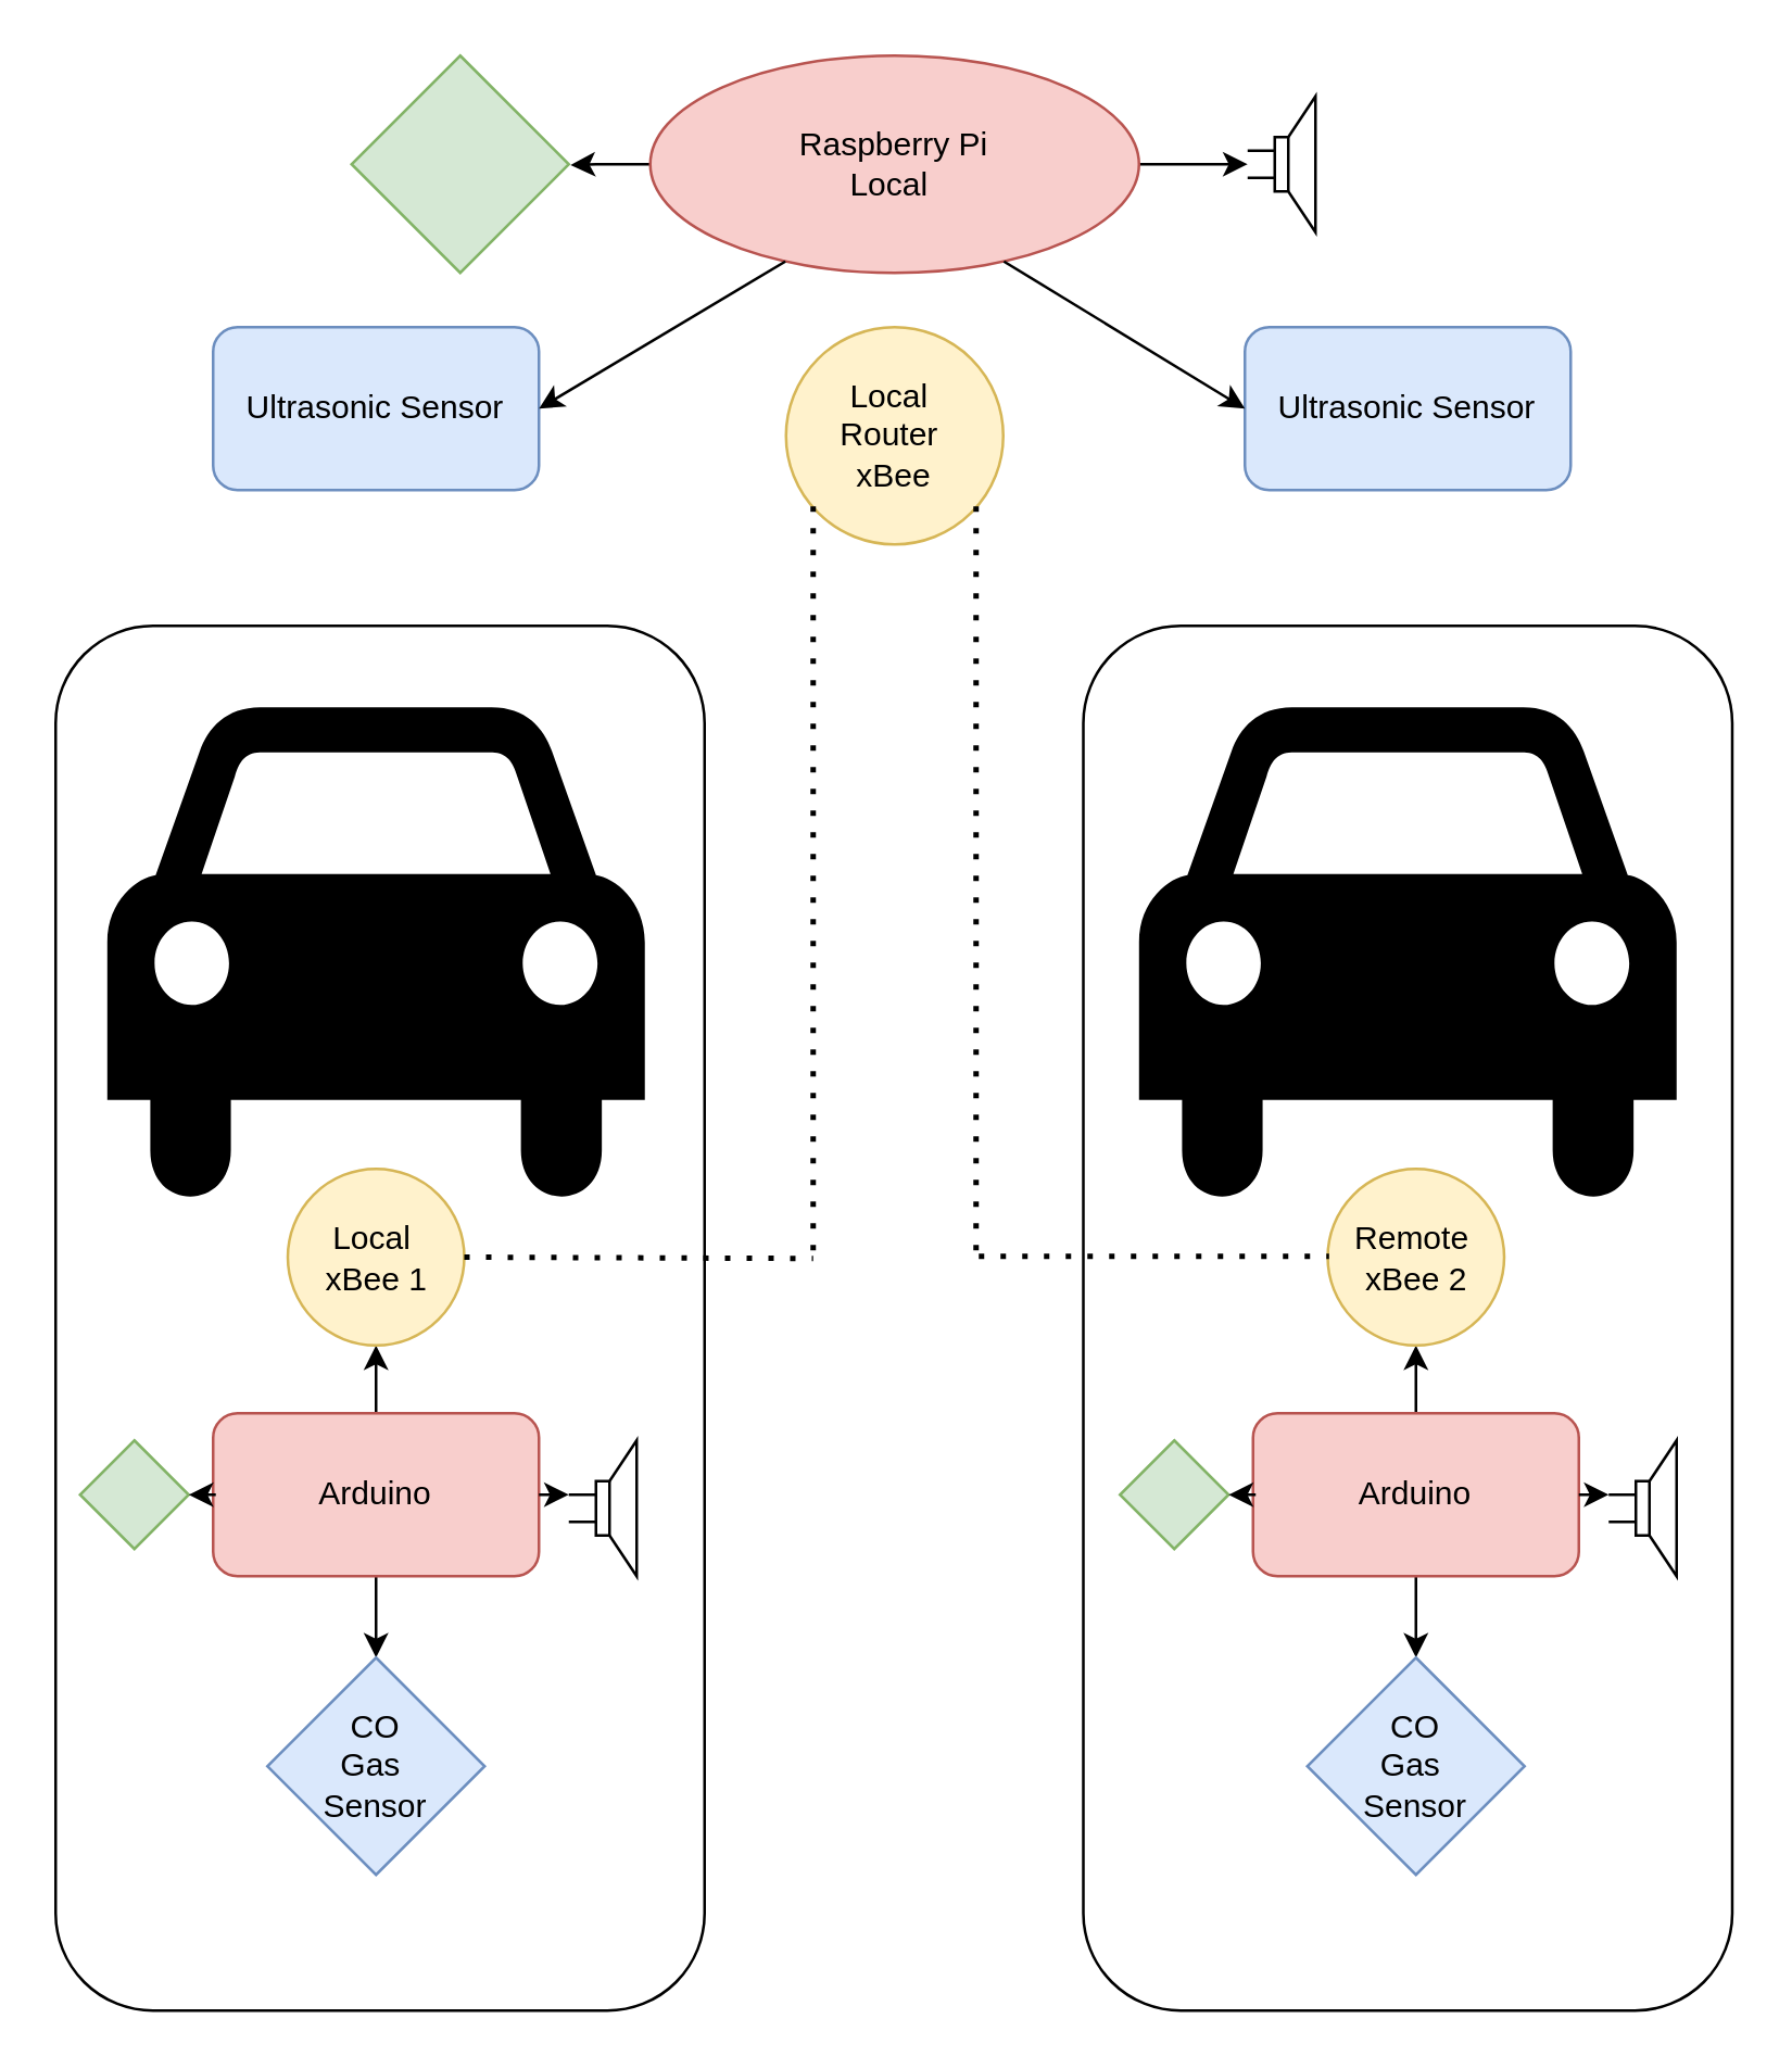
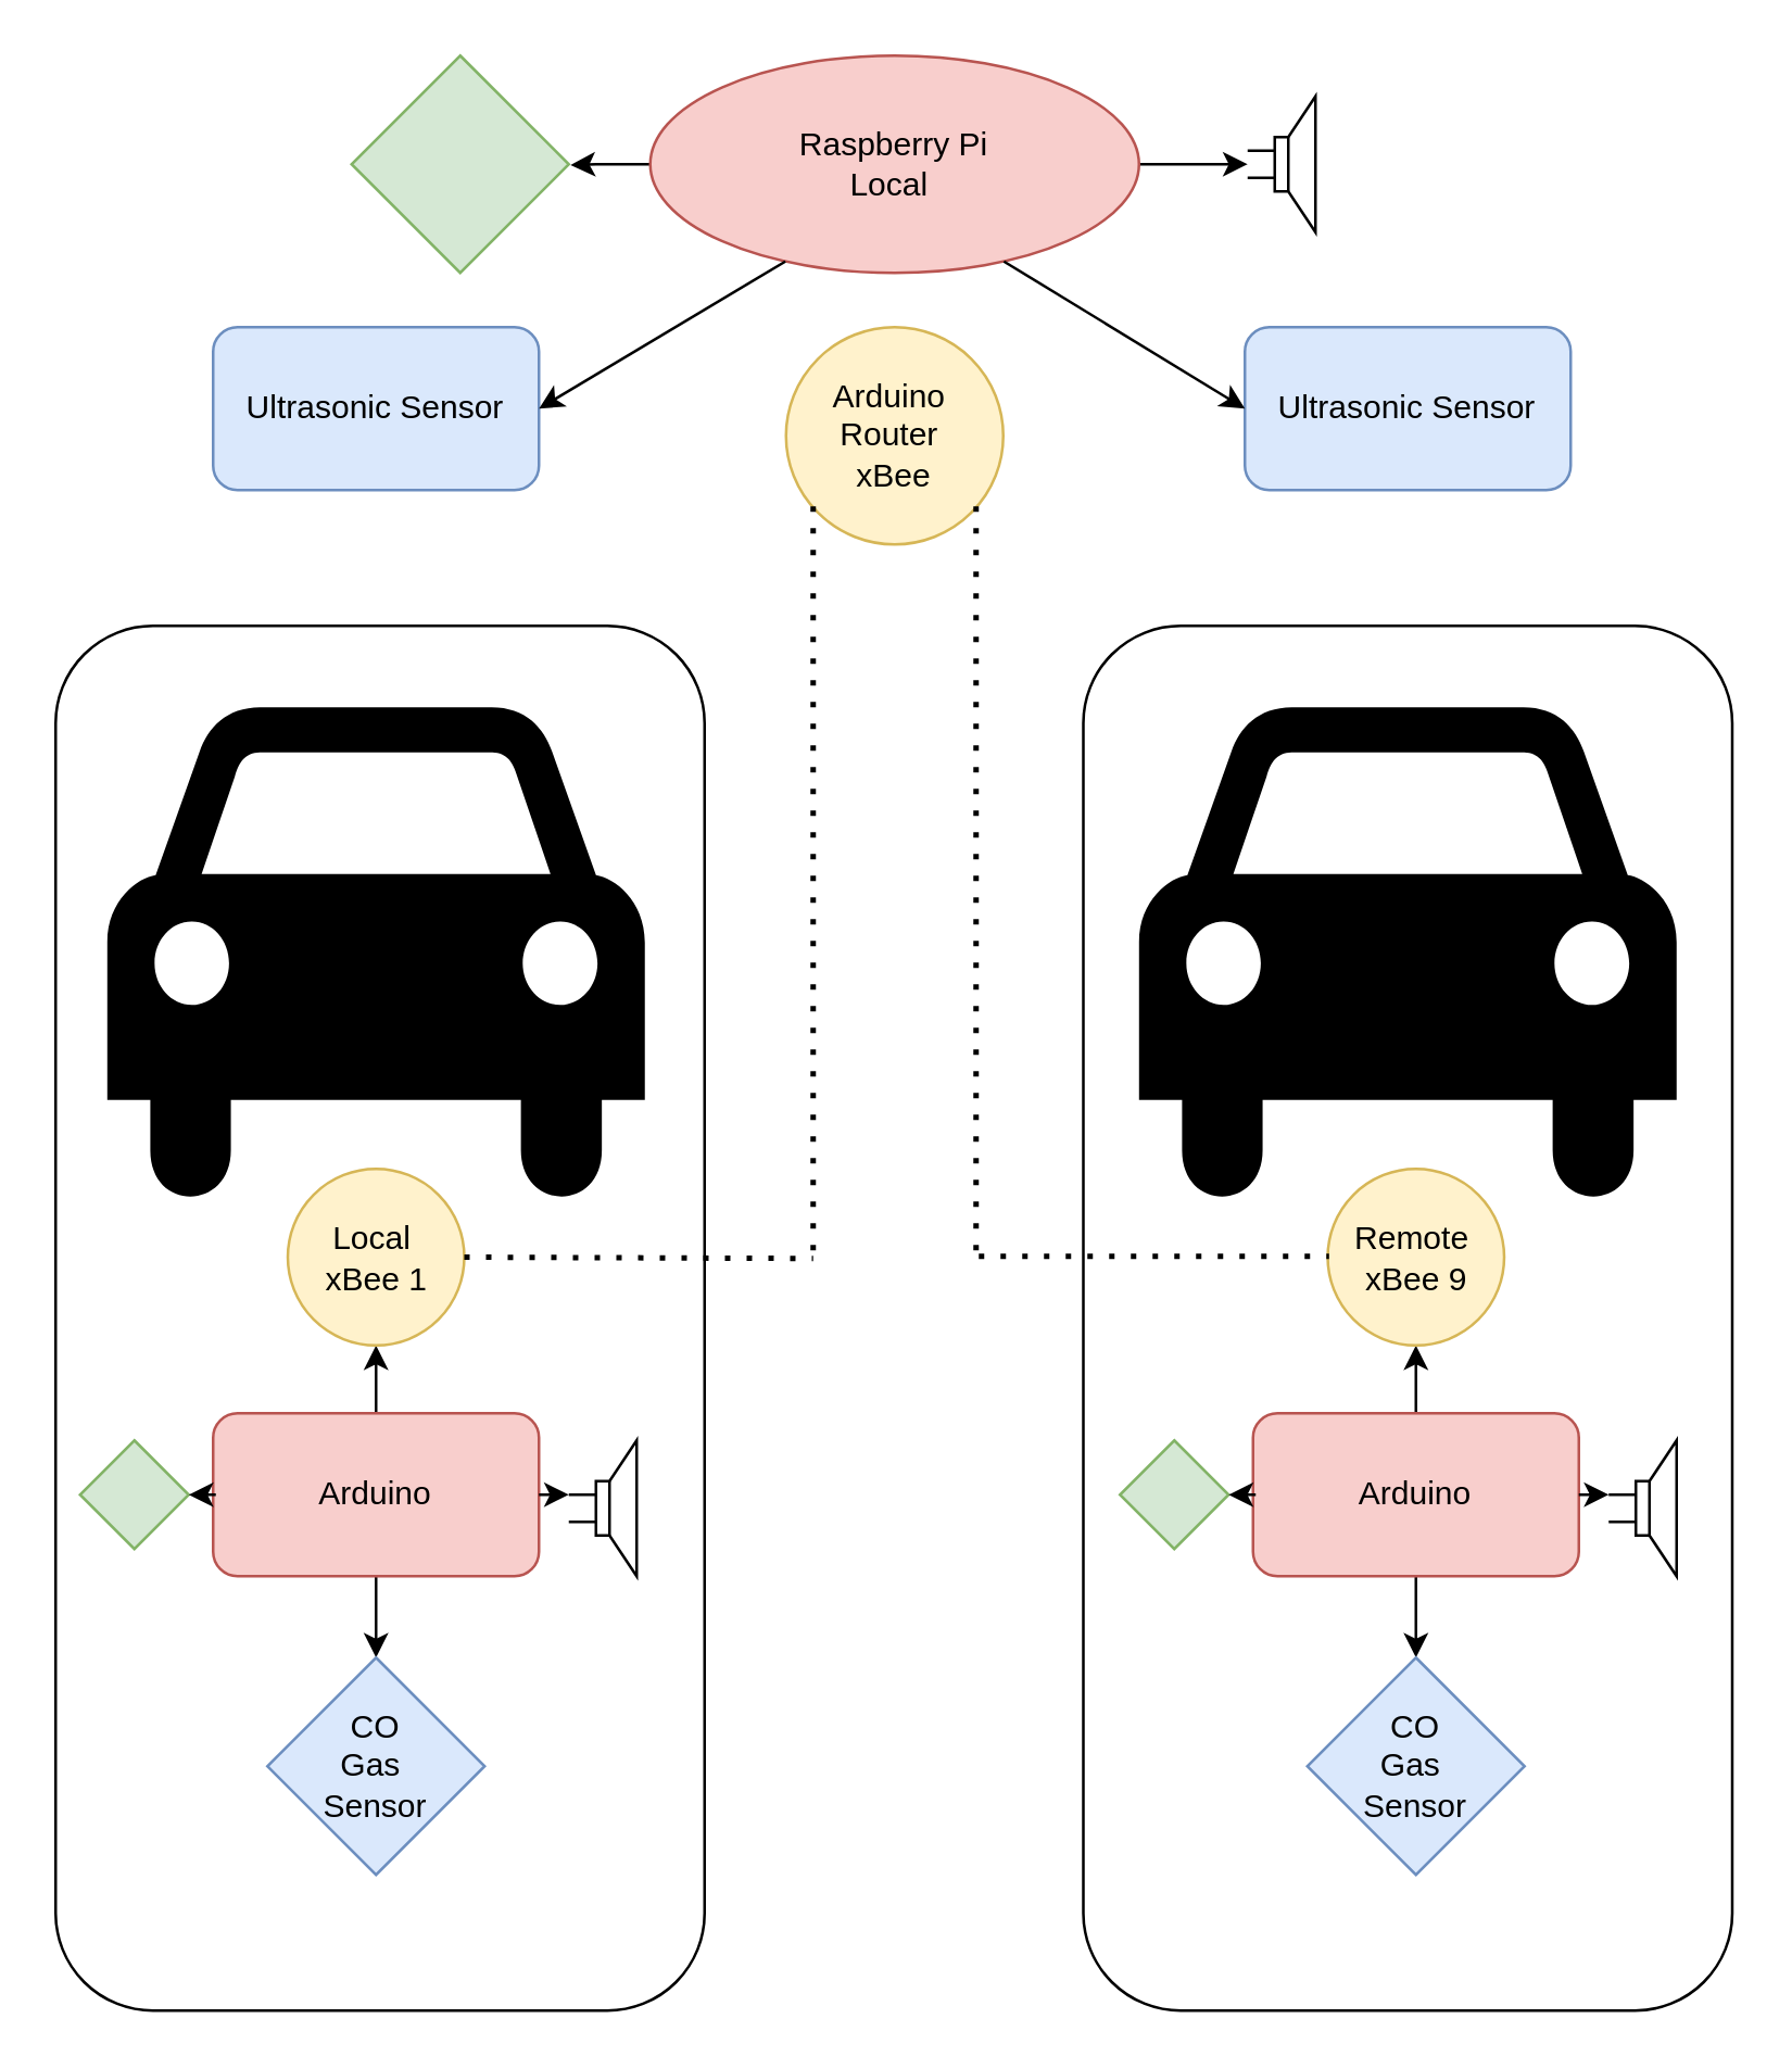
- <mxCell id="12" value="Local&amp;nbsp;&lt;br&gt;Router&amp;nbsp;&lt;br&gt;xBee" style="ellipse;whiteSpace=wrap;html=1;aspect=fixed;fillColor=#fff2cc;strokeColor=#d6b656;" vertex="1" parent="1"><mxGeometry x="289" y="120" width="80" height="80" as="geometry" /></mxCell>
+ <mxCell id="12" value="Arduino&amp;nbsp;&lt;br&gt;Router&amp;nbsp;&lt;br&gt;xBee" style="ellipse;whiteSpace=wrap;html=1;aspect=fixed;fillColor=#fff2cc;strokeColor=#d6b656;" vertex="1" parent="1"><mxGeometry x="289" y="120" width="80" height="80" as="geometry" /></mxCell>
- <mxCell id="32" value="Remote&amp;nbsp;&lt;br&gt;xBee 2" style="ellipse;whiteSpace=wrap;html=1;aspect=fixed;fillColor=#fff2cc;strokeColor=#d6b656;" vertex="1" parent="1"><mxGeometry x="488.5" y="430" width="65" height="65" as="geometry" /></mxCell>
+ <mxCell id="32" value="Remote&amp;nbsp;&lt;br&gt;xBee 9" style="ellipse;whiteSpace=wrap;html=1;aspect=fixed;fillColor=#fff2cc;strokeColor=#d6b656;" vertex="1" parent="1"><mxGeometry x="488.5" y="430" width="65" height="65" as="geometry" /></mxCell>
